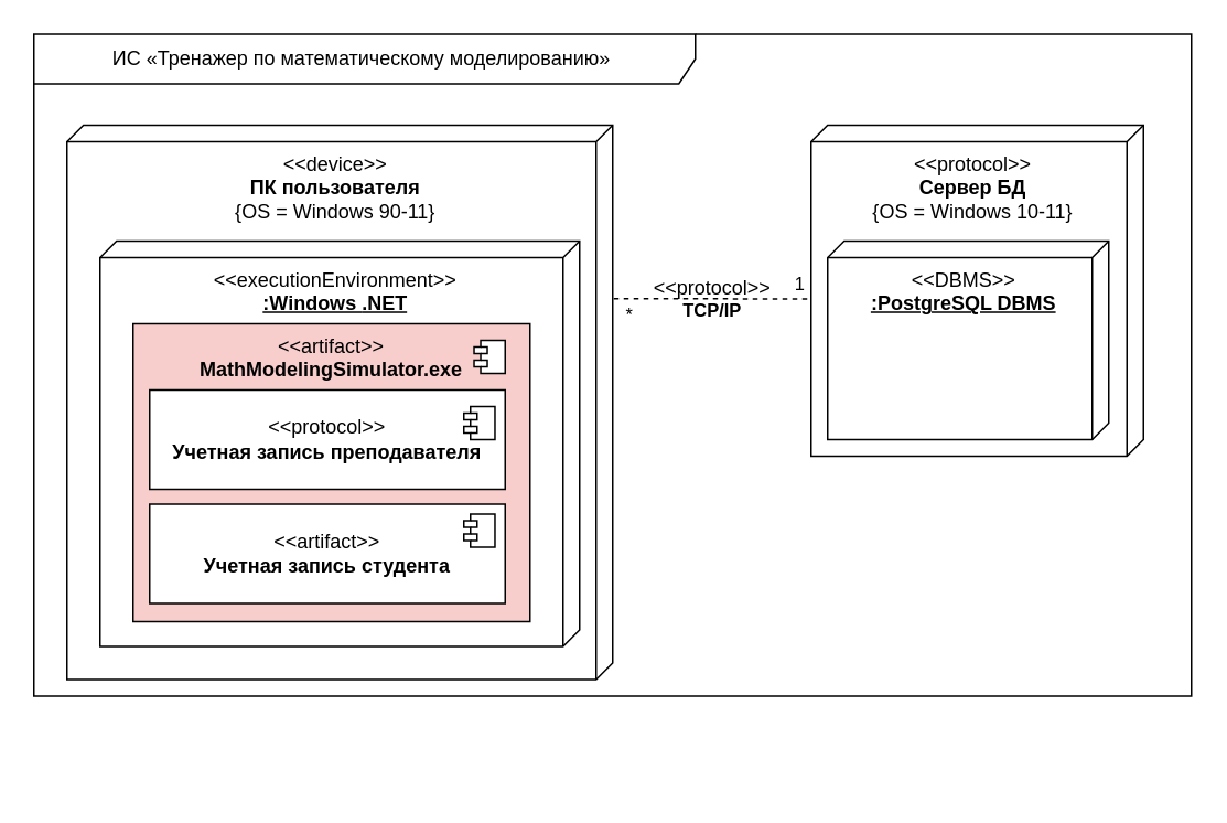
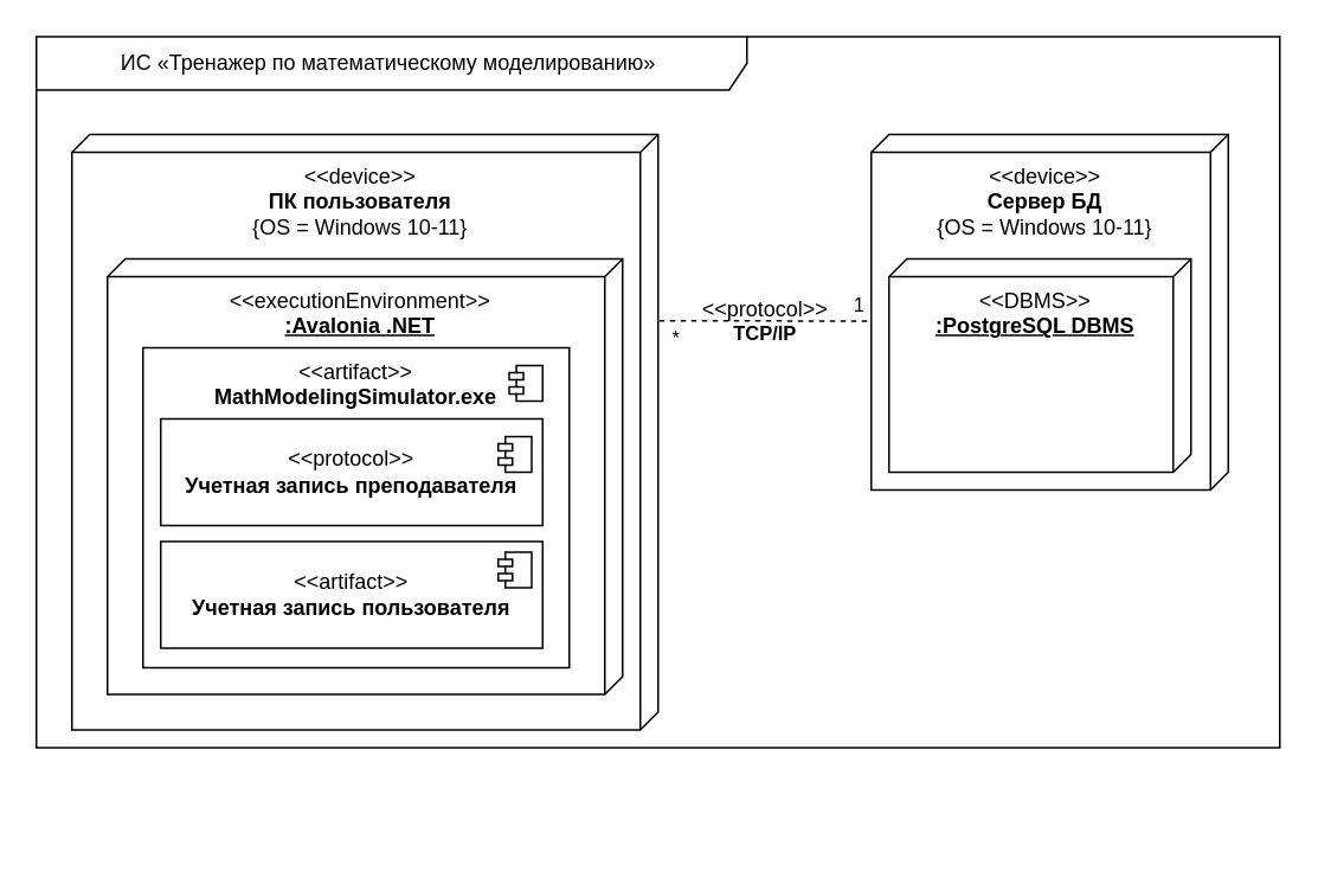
- <mxCell id="3" value="&lt;div&gt;&lt;span style=&quot;text-align: left;&quot;&gt;&amp;lt;&amp;lt;device&amp;gt;&amp;gt;&lt;/span&gt;&lt;span style=&quot;background-color: initial;&quot;&gt;&lt;br&gt;&lt;/span&gt;&lt;/div&gt;&lt;div&gt;&lt;b&gt;&lt;span style=&quot;background-color: initial;&quot;&gt;ПК пользователя&lt;/span&gt;&lt;br&gt;&lt;/b&gt;&lt;/div&gt;&lt;div&gt;{OS = Windows 90-11}&lt;/div&gt;" style="verticalAlign=top;align=center;shape=cube;size=10;direction=south;fontStyle=0;html=1;boundedLbl=1;spacingLeft=5;whiteSpace=wrap;" parent="2" vertex="1"><mxGeometry x="20" y="55" width="330" height="335" as="geometry" /></mxCell>
+ <mxCell id="3" value="&lt;div&gt;&lt;span style=&quot;text-align: left;&quot;&gt;&amp;lt;&amp;lt;device&amp;gt;&amp;gt;&lt;/span&gt;&lt;span style=&quot;background-color: initial;&quot;&gt;&lt;br&gt;&lt;/span&gt;&lt;/div&gt;&lt;div&gt;&lt;b&gt;&lt;span style=&quot;background-color: initial;&quot;&gt;ПК пользователя&lt;/span&gt;&lt;br&gt;&lt;/b&gt;&lt;/div&gt;&lt;div&gt;{OS = Windows 10-11}&lt;/div&gt;" style="verticalAlign=top;align=center;shape=cube;size=10;direction=south;fontStyle=0;html=1;boundedLbl=1;spacingLeft=5;whiteSpace=wrap;" parent="2" vertex="1"><mxGeometry x="20" y="55" width="330" height="335" as="geometry" /></mxCell>
- <mxCell id="12" value="&lt;div&gt;&lt;span style=&quot;text-align: left;&quot;&gt;&amp;lt;&amp;lt;protocol&amp;gt;&amp;gt;&lt;/span&gt;&lt;span style=&quot;background-color: initial;&quot;&gt;&lt;br&gt;&lt;/span&gt;&lt;/div&gt;&lt;div&gt;&lt;b&gt;&lt;span style=&quot;background-color: initial;&quot;&gt;Сервер БД&lt;/span&gt;&lt;br&gt;&lt;/b&gt;&lt;/div&gt;&lt;div&gt;{OS = Windows 10-11}&lt;/div&gt;" style="verticalAlign=top;align=center;shape=cube;size=10;direction=south;fontStyle=0;html=1;boundedLbl=1;spacingLeft=5;whiteSpace=wrap;" parent="2" vertex="1"><mxGeometry x="470.0" y="55" width="201" height="200" as="geometry" /></mxCell>
+ <mxCell id="12" value="&lt;div&gt;&lt;span style=&quot;text-align: left;&quot;&gt;&amp;lt;&amp;lt;device&amp;gt;&amp;gt;&lt;/span&gt;&lt;span style=&quot;background-color: initial;&quot;&gt;&lt;br&gt;&lt;/span&gt;&lt;/div&gt;&lt;div&gt;&lt;b&gt;&lt;span style=&quot;background-color: initial;&quot;&gt;Сервер БД&lt;/span&gt;&lt;br&gt;&lt;/b&gt;&lt;/div&gt;&lt;div&gt;{OS = Windows 10-11}&lt;/div&gt;" style="verticalAlign=top;align=center;shape=cube;size=10;direction=south;fontStyle=0;html=1;boundedLbl=1;spacingLeft=5;whiteSpace=wrap;" parent="2" vertex="1"><mxGeometry x="470.0" y="55" width="201" height="200" as="geometry" /></mxCell>
- <mxCell id="4" value="&lt;div&gt;&lt;span style=&quot;text-align: left;&quot;&gt;&amp;lt;&amp;lt;&lt;/span&gt;&lt;span style=&quot;background-color: initial;&quot;&gt;executionEnvironment&lt;/span&gt;&lt;span style=&quot;text-align: left;&quot;&gt;&amp;gt;&amp;gt;&lt;/span&gt;&lt;span style=&quot;background-color: initial;&quot;&gt;&lt;br&gt;&lt;/span&gt;&lt;/div&gt;&lt;b&gt;&lt;u&gt;:Windows&amp;nbsp;&lt;/u&gt;&lt;/b&gt;&lt;b&gt;&lt;u&gt;.NET&lt;/u&gt;&lt;/b&gt;" style="verticalAlign=top;align=center;shape=cube;size=10;direction=south;html=1;boundedLbl=1;spacingLeft=5;whiteSpace=wrap;" parent="2" vertex="1"><mxGeometry x="40" y="125" width="290" height="245" as="geometry" /></mxCell>
+ <mxCell id="4" value="&lt;div&gt;&lt;span style=&quot;text-align: left;&quot;&gt;&amp;lt;&amp;lt;&lt;/span&gt;&lt;span style=&quot;background-color: initial;&quot;&gt;executionEnvironment&lt;/span&gt;&lt;span style=&quot;text-align: left;&quot;&gt;&amp;gt;&amp;gt;&lt;/span&gt;&lt;span style=&quot;background-color: initial;&quot;&gt;&lt;br&gt;&lt;/span&gt;&lt;/div&gt;&lt;b&gt;&lt;u&gt;:Avalonia&amp;nbsp;&lt;/u&gt;&lt;/b&gt;&lt;b&gt;&lt;u&gt;.NET&lt;/u&gt;&lt;/b&gt;" style="verticalAlign=top;align=center;shape=cube;size=10;direction=south;html=1;boundedLbl=1;spacingLeft=5;whiteSpace=wrap;" parent="2" vertex="1"><mxGeometry x="40" y="125" width="290" height="245" as="geometry" /></mxCell>
- <mxCell id="6" value="&lt;div&gt;&lt;span style=&quot;text-align: left;&quot;&gt;&amp;lt;&amp;lt;artifact&amp;gt;&amp;gt;&lt;/span&gt;&lt;span style=&quot;background-color: initial;&quot;&gt;&lt;br&gt;&lt;/span&gt;&lt;/div&gt;&lt;div&gt;&lt;span style=&quot;background-color: initial;&quot;&gt;&lt;b&gt;MathModelingSimulator&lt;/b&gt;&lt;/span&gt;&lt;b&gt;.exe&lt;/b&gt;&lt;/div&gt;" style="html=1;align=center;verticalAlign=top;dashed=0;whiteSpace=wrap;fillColor=#f8cecc;" parent="5" vertex="1"><mxGeometry x="20" width="240" height="180" as="geometry" /></mxCell>
+ <mxCell id="6" value="&lt;div&gt;&lt;span style=&quot;text-align: left;&quot;&gt;&amp;lt;&amp;lt;artifact&amp;gt;&amp;gt;&lt;/span&gt;&lt;span style=&quot;background-color: initial;&quot;&gt;&lt;br&gt;&lt;/span&gt;&lt;/div&gt;&lt;div&gt;&lt;span style=&quot;background-color: initial;&quot;&gt;&lt;b&gt;MathModelingSimulator&lt;/b&gt;&lt;/span&gt;&lt;b&gt;.exe&lt;/b&gt;&lt;/div&gt;" style="html=1;align=center;verticalAlign=top;dashed=0;whiteSpace=wrap;" parent="5" vertex="1"><mxGeometry x="20" width="240" height="180" as="geometry" /></mxCell>
- <mxCell id="8" value="&lt;div&gt;&lt;span style=&quot;text-align: left;&quot;&gt;&amp;lt;&amp;lt;&lt;/span&gt;&lt;span style=&quot;text-align: left;&quot;&gt;artifact&lt;/span&gt;&lt;span style=&quot;text-align: left; background-color: initial;&quot;&gt;&amp;gt;&amp;gt;&lt;/span&gt;&lt;/div&gt;&lt;div&gt;&lt;b&gt;Учетная запись студента&lt;/b&gt;&lt;/div&gt;" style="html=1;align=center;verticalAlign=middle;dashed=0;whiteSpace=wrap;" parent="5" vertex="1"><mxGeometry x="30" y="109" width="215" height="60" as="geometry" /></mxCell>
+ <mxCell id="8" value="&lt;div&gt;&lt;span style=&quot;text-align: left;&quot;&gt;&amp;lt;&amp;lt;&lt;/span&gt;&lt;span style=&quot;text-align: left;&quot;&gt;artifact&lt;/span&gt;&lt;span style=&quot;text-align: left; background-color: initial;&quot;&gt;&amp;gt;&amp;gt;&lt;/span&gt;&lt;/div&gt;&lt;div&gt;&lt;b&gt;Учетная запись пользователя&lt;/b&gt;&lt;/div&gt;" style="html=1;align=center;verticalAlign=middle;dashed=0;whiteSpace=wrap;" parent="5" vertex="1"><mxGeometry x="30" y="109" width="215" height="60" as="geometry" /></mxCell>
